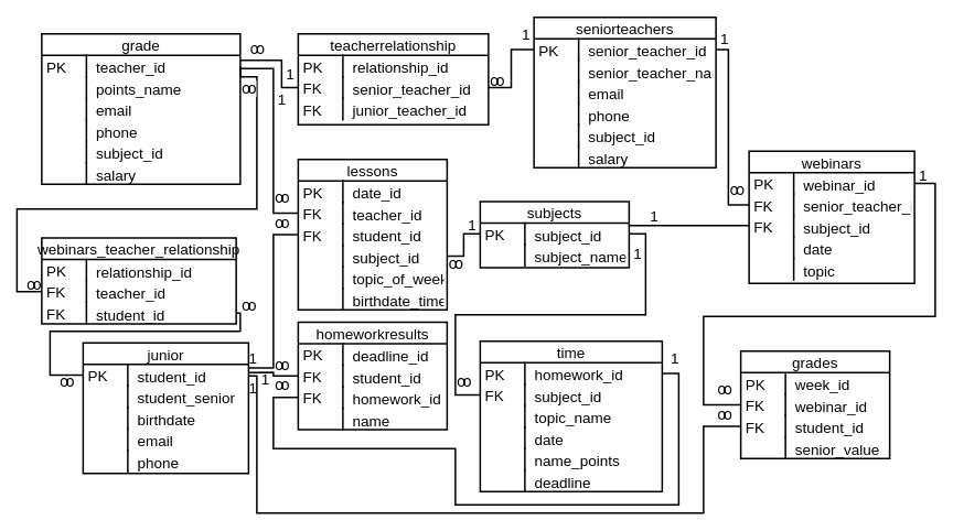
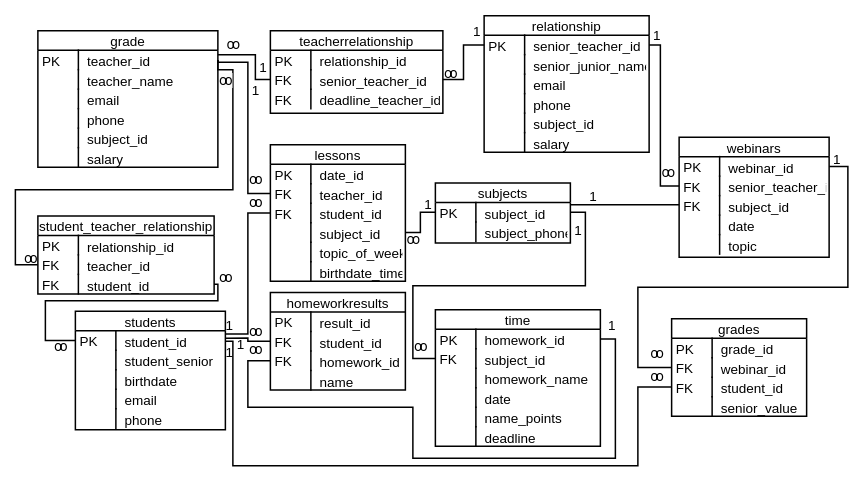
- <mxCell id="46" value="seniorteachers" style="swimlane;fontStyle=0;childLayout=stackLayout;horizontal=1;startSize=26;fillColor=default;horizontalStack=0;resizeParent=1;resizeLast=0;collapsible=1;marginBottom=0;swimlaneFillColor=default;align=center;strokeWidth=2;fontSize=18;" parent="1" vertex="1"><mxGeometry x="645" y="20" width="220" height="182" as="geometry" /></mxCell>
+ <mxCell id="46" value="relationship" style="swimlane;fontStyle=0;childLayout=stackLayout;horizontal=1;startSize=26;fillColor=default;horizontalStack=0;resizeParent=1;resizeLast=0;collapsible=1;marginBottom=0;swimlaneFillColor=default;align=center;strokeWidth=2;fontSize=18;" parent="1" vertex="1"><mxGeometry x="645" y="20" width="220" height="182" as="geometry" /></mxCell>
- <mxCell id="49" value="senior_teacher_name" style="shape=partialRectangle;top=0;left=0;right=0;bottom=0;align=left;verticalAlign=top;spacingTop=-2;fillColor=none;spacingLeft=64;spacingRight=4;overflow=hidden;rotatable=0;points=[[0,0.5],[1,0.5]];portConstraint=eastwest;dropTarget=0;strokeWidth=2;fontSize=18;" parent="46" vertex="1"><mxGeometry y="52" width="220" height="26" as="geometry" /></mxCell>
+ <mxCell id="49" value="senior_junior_name" style="shape=partialRectangle;top=0;left=0;right=0;bottom=0;align=left;verticalAlign=top;spacingTop=-2;fillColor=none;spacingLeft=64;spacingRight=4;overflow=hidden;rotatable=0;points=[[0,0.5],[1,0.5]];portConstraint=eastwest;dropTarget=0;strokeWidth=2;fontSize=18;" parent="46" vertex="1"><mxGeometry y="52" width="220" height="26" as="geometry" /></mxCell>
- <mxCell id="85" value="points_name" style="shape=partialRectangle;top=0;left=0;right=0;bottom=0;align=left;verticalAlign=top;spacingTop=-2;fillColor=none;spacingLeft=64;spacingRight=4;overflow=hidden;rotatable=0;points=[[0,0.5],[1,0.5]];portConstraint=eastwest;dropTarget=0;strokeWidth=2;fontSize=18;" parent="82" vertex="1"><mxGeometry y="52" width="240" height="26" as="geometry" /></mxCell>
+ <mxCell id="85" value="teacher_name" style="shape=partialRectangle;top=0;left=0;right=0;bottom=0;align=left;verticalAlign=top;spacingTop=-2;fillColor=none;spacingLeft=64;spacingRight=4;overflow=hidden;rotatable=0;points=[[0,0.5],[1,0.5]];portConstraint=eastwest;dropTarget=0;strokeWidth=2;fontSize=18;" parent="82" vertex="1"><mxGeometry y="52" width="240" height="26" as="geometry" /></mxCell>
- <mxCell id="80" value="junior_teacher_id" style="shape=partialRectangle;top=0;left=0;right=0;bottom=0;align=left;verticalAlign=top;spacingTop=-2;fillColor=none;spacingLeft=64;spacingRight=4;overflow=hidden;rotatable=0;points=[[0,0.5],[1,0.5]];portConstraint=eastwest;dropTarget=0;strokeWidth=2;fontSize=18;" parent="75" vertex="1"><mxGeometry y="78" width="230" height="26" as="geometry" /></mxCell>
+ <mxCell id="80" value="deadline_teacher_id" style="shape=partialRectangle;top=0;left=0;right=0;bottom=0;align=left;verticalAlign=top;spacingTop=-2;fillColor=none;spacingLeft=64;spacingRight=4;overflow=hidden;rotatable=0;points=[[0,0.5],[1,0.5]];portConstraint=eastwest;dropTarget=0;strokeWidth=2;fontSize=18;" parent="75" vertex="1"><mxGeometry y="78" width="230" height="26" as="geometry" /></mxCell>
- <mxCell id="143" value="webinars_teacher_relationship" style="swimlane;fontStyle=0;childLayout=stackLayout;horizontal=1;startSize=26;fillColor=default;horizontalStack=0;resizeParent=1;resizeLast=0;collapsible=1;marginBottom=0;swimlaneFillColor=default;align=center;strokeWidth=2;fontSize=18;" parent="1" vertex="1"><mxGeometry x="50" y="287" width="235" height="104" as="geometry" /></mxCell>
+ <mxCell id="143" value="student_teacher_relationship" style="swimlane;fontStyle=0;childLayout=stackLayout;horizontal=1;startSize=26;fillColor=default;horizontalStack=0;resizeParent=1;resizeLast=0;collapsible=1;marginBottom=0;swimlaneFillColor=default;align=center;strokeWidth=2;fontSize=18;" parent="1" vertex="1"><mxGeometry x="50" y="287" width="235" height="104" as="geometry" /></mxCell>
- <mxCell id="73" value="subject_name" style="shape=partialRectangle;top=0;left=0;right=0;bottom=0;align=left;verticalAlign=top;spacingTop=-2;fillColor=none;spacingLeft=64;spacingRight=4;overflow=hidden;rotatable=0;points=[[0,0.5],[1,0.5]];portConstraint=eastwest;dropTarget=0;strokeWidth=2;fontSize=18;" parent="70" vertex="1"><mxGeometry y="52" width="180" height="26" as="geometry" /></mxCell>
+ <mxCell id="73" value="subject_phone" style="shape=partialRectangle;top=0;left=0;right=0;bottom=0;align=left;verticalAlign=top;spacingTop=-2;fillColor=none;spacingLeft=64;spacingRight=4;overflow=hidden;rotatable=0;points=[[0,0.5],[1,0.5]];portConstraint=eastwest;dropTarget=0;strokeWidth=2;fontSize=18;" parent="70" vertex="1"><mxGeometry y="52" width="180" height="26" as="geometry" /></mxCell>
- <mxCell id="59" value="junior" style="swimlane;fontStyle=0;childLayout=stackLayout;horizontal=1;startSize=26;fillColor=default;horizontalStack=0;resizeParent=1;resizeLast=0;collapsible=1;marginBottom=0;swimlaneFillColor=default;align=center;strokeWidth=2;fontSize=18;" parent="1" vertex="1"><mxGeometry x="100" y="414" width="200" height="158" as="geometry" /></mxCell>
+ <mxCell id="59" value="students" style="swimlane;fontStyle=0;childLayout=stackLayout;horizontal=1;startSize=26;fillColor=default;horizontalStack=0;resizeParent=1;resizeLast=0;collapsible=1;marginBottom=0;swimlaneFillColor=default;align=center;strokeWidth=2;fontSize=18;" parent="1" vertex="1"><mxGeometry x="100" y="414" width="200" height="158" as="geometry" /></mxCell>
- <mxCell id="25" value="deadline_id" style="shape=partialRectangle;top=0;left=0;right=0;bottom=0;align=left;verticalAlign=top;spacingTop=-2;fillColor=none;spacingLeft=64;spacingRight=4;overflow=hidden;rotatable=0;points=[[0,0.5],[1,0.5]];portConstraint=eastwest;dropTarget=0;strokeWidth=2;fontSize=18;" parent="24" vertex="1"><mxGeometry y="26" width="180" height="26" as="geometry" /></mxCell>
+ <mxCell id="25" value="result_id" style="shape=partialRectangle;top=0;left=0;right=0;bottom=0;align=left;verticalAlign=top;spacingTop=-2;fillColor=none;spacingLeft=64;spacingRight=4;overflow=hidden;rotatable=0;points=[[0,0.5],[1,0.5]];portConstraint=eastwest;dropTarget=0;strokeWidth=2;fontSize=18;" parent="24" vertex="1"><mxGeometry y="26" width="180" height="26" as="geometry" /></mxCell>
- <mxCell id="3" value="week_id" style="shape=partialRectangle;top=0;left=0;right=0;bottom=0;align=left;verticalAlign=top;spacingTop=-2;fillColor=none;spacingLeft=64;spacingRight=4;overflow=hidden;rotatable=0;points=[[0,0.5],[1,0.5]];portConstraint=eastwest;dropTarget=0;strokeWidth=2;fontSize=18;" parent="2" vertex="1"><mxGeometry y="26" width="180" height="26" as="geometry" /></mxCell>
+ <mxCell id="3" value="grade_id" style="shape=partialRectangle;top=0;left=0;right=0;bottom=0;align=left;verticalAlign=top;spacingTop=-2;fillColor=none;spacingLeft=64;spacingRight=4;overflow=hidden;rotatable=0;points=[[0,0.5],[1,0.5]];portConstraint=eastwest;dropTarget=0;strokeWidth=2;fontSize=18;" parent="2" vertex="1"><mxGeometry y="26" width="180" height="26" as="geometry" /></mxCell>
- <mxCell id="16" value="topic_name" style="shape=partialRectangle;top=0;left=0;right=0;bottom=0;align=left;verticalAlign=top;spacingTop=-2;fillColor=none;spacingLeft=64;spacingRight=4;overflow=hidden;rotatable=0;points=[[0,0.5],[1,0.5]];portConstraint=eastwest;dropTarget=0;strokeWidth=2;fontSize=18;" parent="11" vertex="1"><mxGeometry y="78" width="220" height="26" as="geometry" /></mxCell>
+ <mxCell id="16" value="homework_name" style="shape=partialRectangle;top=0;left=0;right=0;bottom=0;align=left;verticalAlign=top;spacingTop=-2;fillColor=none;spacingLeft=64;spacingRight=4;overflow=hidden;rotatable=0;points=[[0,0.5],[1,0.5]];portConstraint=eastwest;dropTarget=0;strokeWidth=2;fontSize=18;" parent="11" vertex="1"><mxGeometry y="78" width="220" height="26" as="geometry" /></mxCell>
